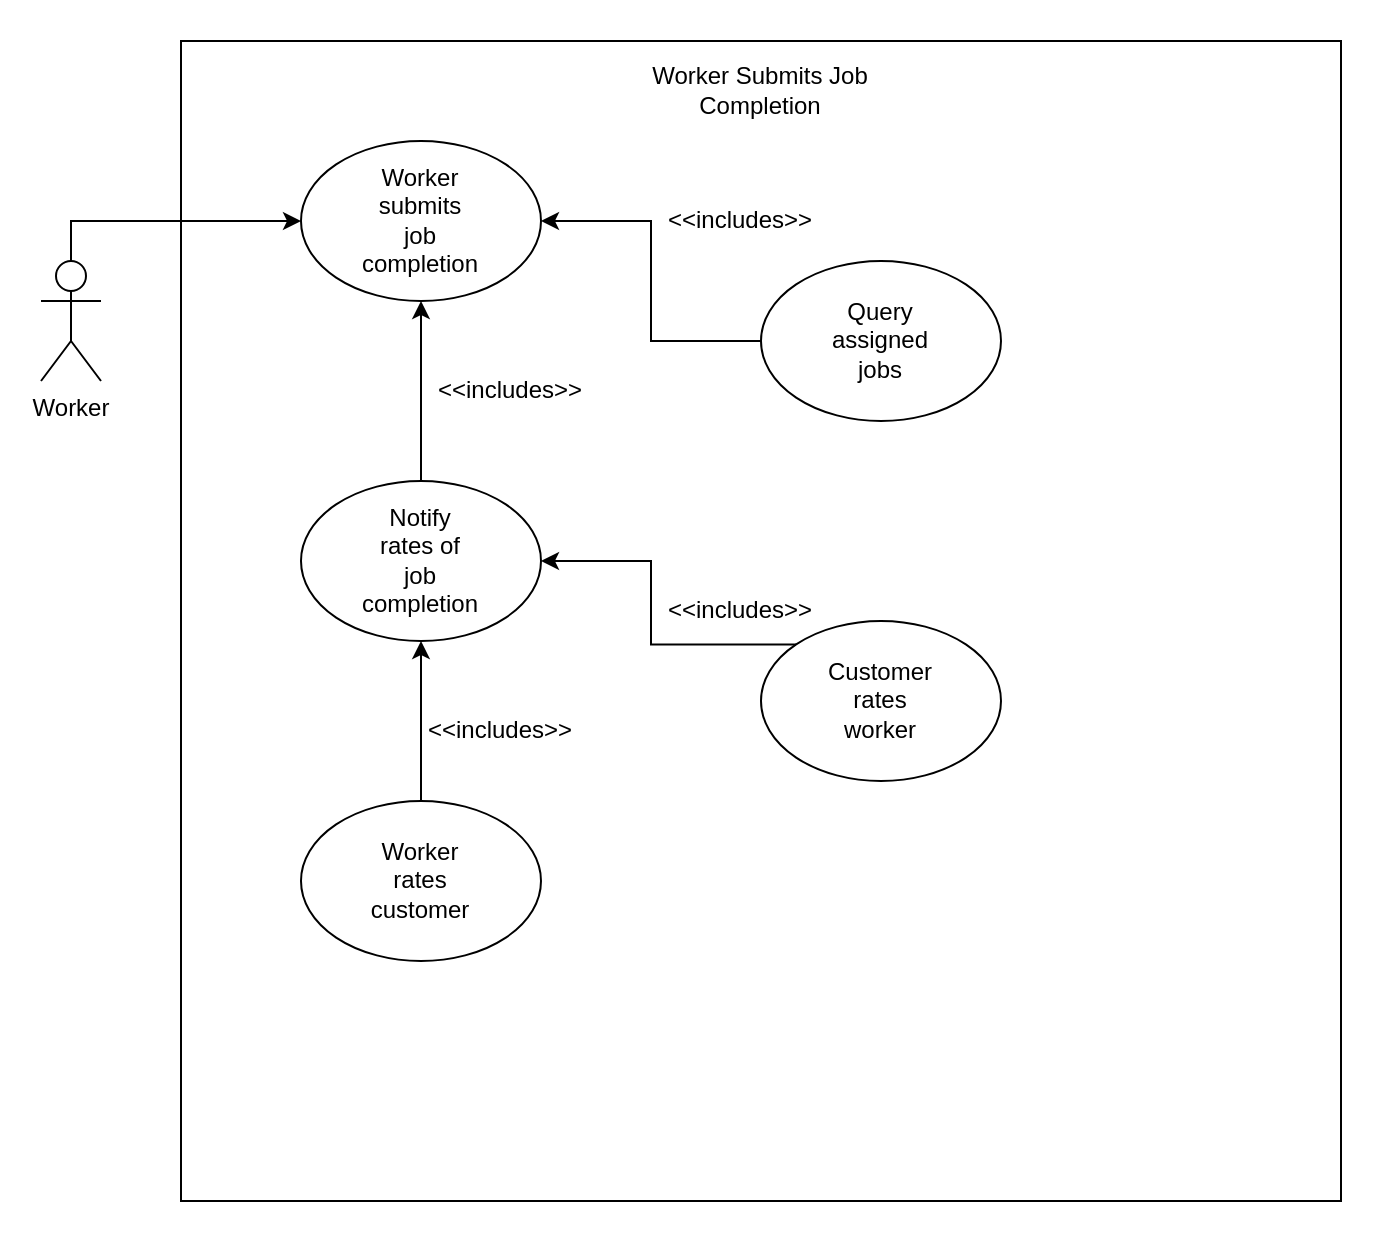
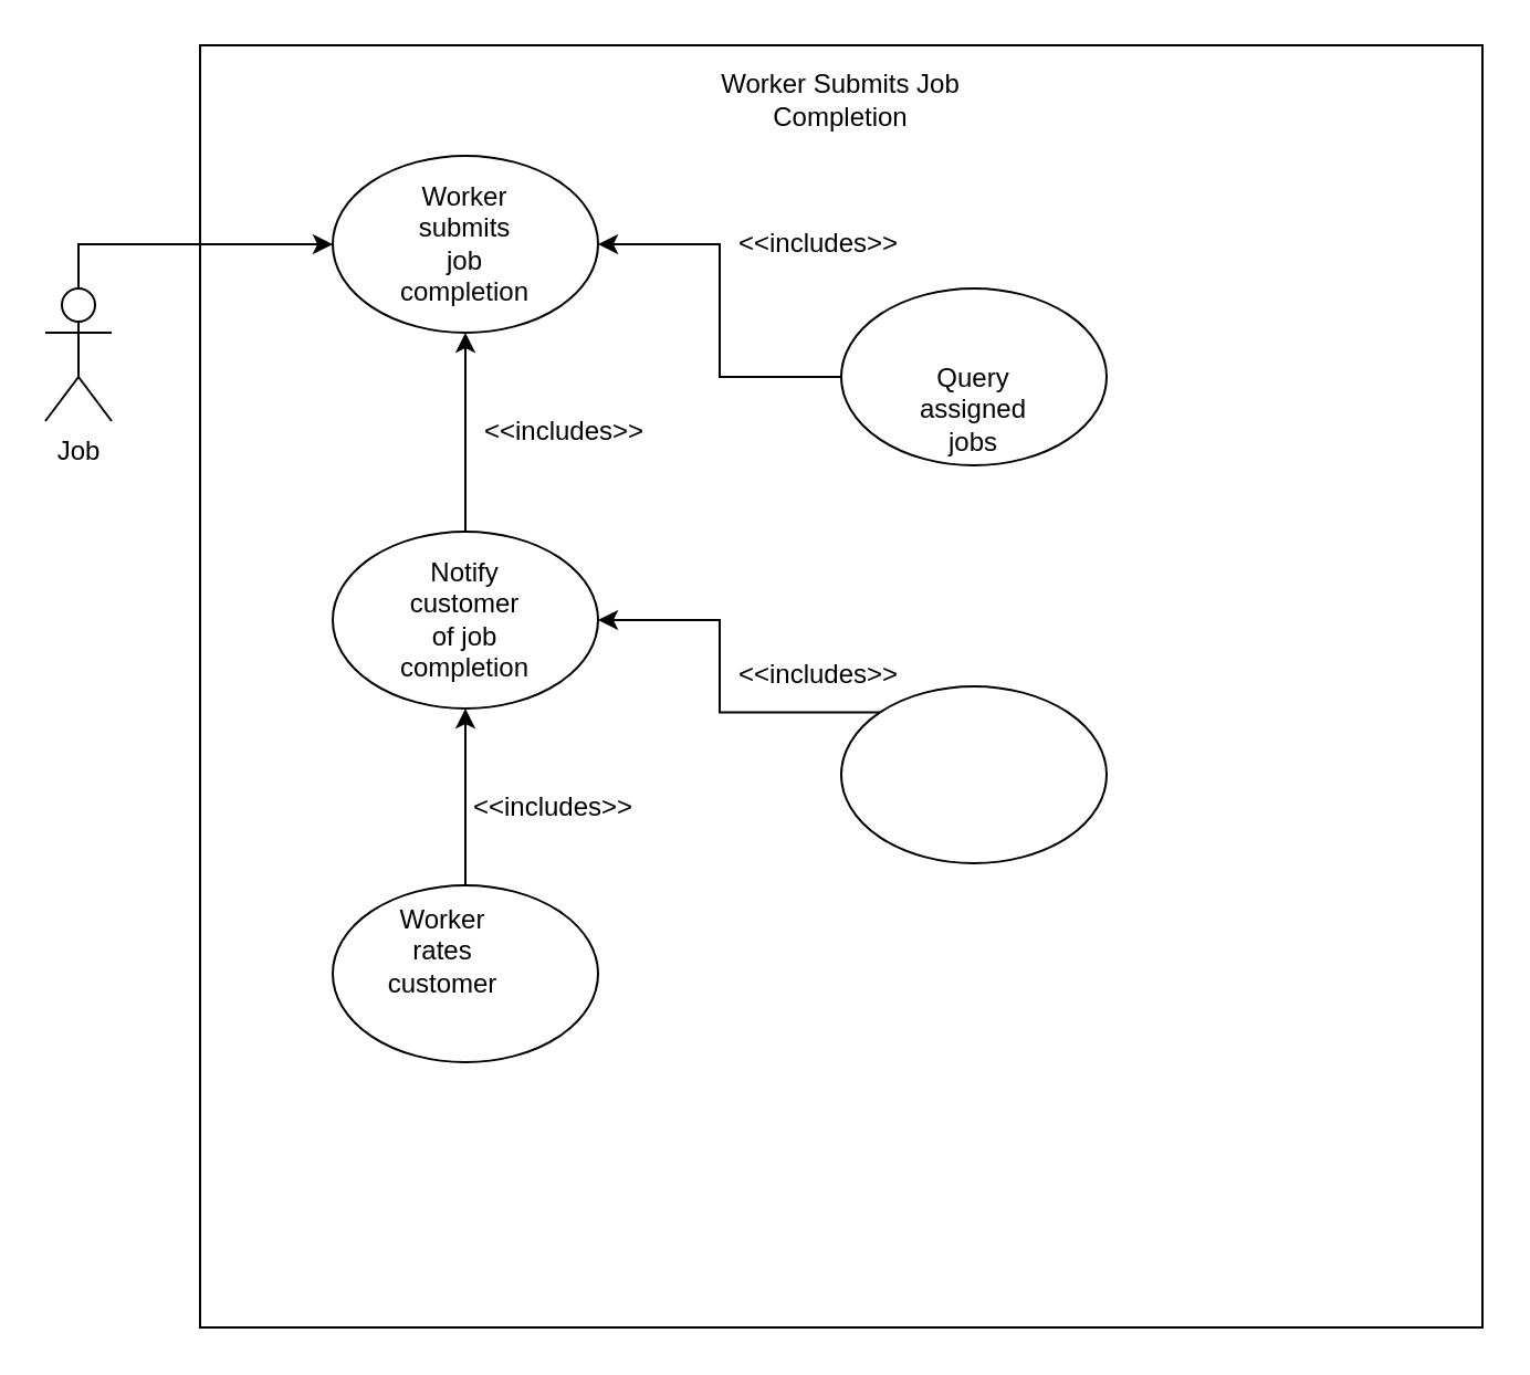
- <mxCell id="10" value="Query assigned jobs" style="text;html=1;strokeColor=none;fillColor=none;align=center;verticalAlign=middle;whiteSpace=wrap;rounded=0;" parent="1" vertex="1"><mxGeometry x="410" y="155" width="60" height="30" as="geometry" /></mxCell>
+ <mxCell id="10" value="Query assigned jobs" style="text;html=1;strokeColor=none;fillColor=none;align=center;verticalAlign=middle;whiteSpace=wrap;rounded=0;" parent="1" vertex="1"><mxGeometry x="410" y="170" width="60" height="30" as="geometry" /></mxCell>
- <mxCell id="4" value="Worker&lt;br&gt;" style="shape=umlActor;verticalLabelPosition=bottom;verticalAlign=top;html=1;outlineConnect=0;" parent="1" vertex="1"><mxGeometry x="20" y="130" width="30" height="60" as="geometry" /></mxCell>
+ <mxCell id="4" value="Job&lt;br&gt;" style="shape=umlActor;verticalLabelPosition=bottom;verticalAlign=top;html=1;outlineConnect=0;" parent="1" vertex="1"><mxGeometry x="20" y="130" width="30" height="60" as="geometry" /></mxCell>
- <mxCell id="15" value="Notify rates of job completion" style="text;html=1;strokeColor=none;fillColor=none;align=center;verticalAlign=middle;whiteSpace=wrap;rounded=0;" parent="1" vertex="1"><mxGeometry x="180" y="265" width="60" height="30" as="geometry" /></mxCell>
+ <mxCell id="15" value="Notify customer of job completion" style="text;html=1;strokeColor=none;fillColor=none;align=center;verticalAlign=middle;whiteSpace=wrap;rounded=0;" parent="1" vertex="1"><mxGeometry x="180" y="265" width="60" height="30" as="geometry" /></mxCell>
- <mxCell id="18" value="Customer rates worker" style="text;html=1;strokeColor=none;fillColor=none;align=center;verticalAlign=middle;whiteSpace=wrap;rounded=0;" parent="1" vertex="1"><mxGeometry x="410" y="335" width="60" height="30" as="geometry" /></mxCell>
- <mxCell id="23" value="Worker rates customer" style="text;html=1;strokeColor=none;fillColor=none;align=center;verticalAlign=middle;whiteSpace=wrap;rounded=0;" parent="1" vertex="1"><mxGeometry x="180" y="425" width="60" height="30" as="geometry" /></mxCell>
+ <mxCell id="23" value="Worker rates customer" style="text;html=1;strokeColor=none;fillColor=none;align=center;verticalAlign=middle;whiteSpace=wrap;rounded=0;" parent="1" vertex="1"><mxGeometry x="170" y="415" width="60" height="30" as="geometry" /></mxCell>
